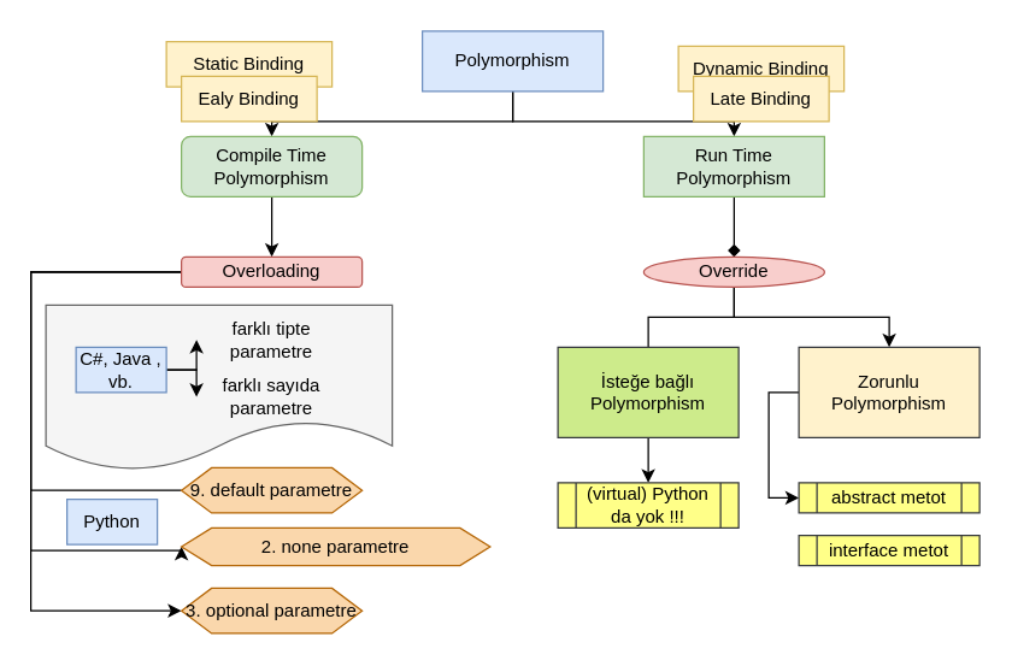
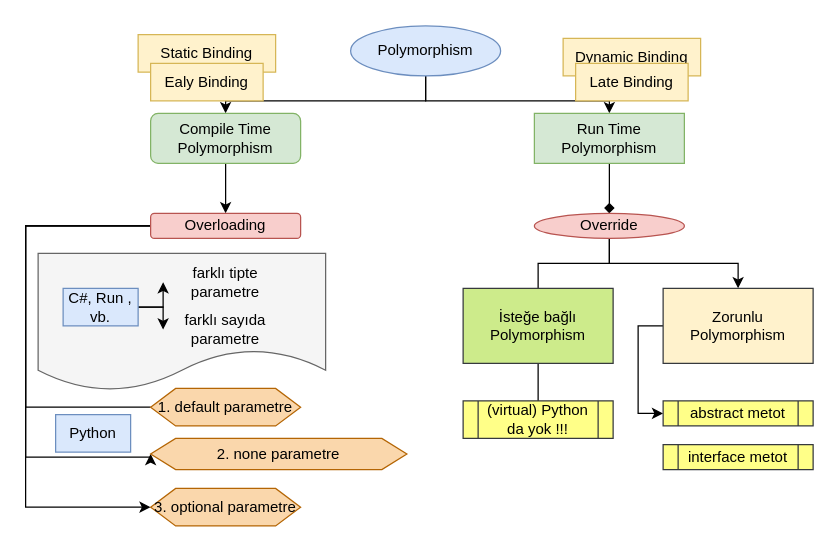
- <mxCell id="5" value="Polymorphism" style="whiteSpace=wrap;html=1;fillColor=#dae8fc;strokeColor=#6c8ebf;rounded=0;" vertex="1" parent="1"><mxGeometry x="280" y="20" width="120" height="40" as="geometry" /></mxCell>
+ <mxCell id="5" value="Polymorphism" style="ellipse;whiteSpace=wrap;html=1;fillColor=#dae8fc;strokeColor=#6c8ebf;" vertex="1" parent="1"><mxGeometry x="280" y="20" width="120" height="40" as="geometry" /></mxCell>
- <mxCell id="26" value="C#, Java , vb." style="text;html=1;align=center;verticalAlign=middle;whiteSpace=wrap;rounded=0;fillColor=#dae8fc;strokeColor=#6c8ebf;" vertex="1" parent="1"><mxGeometry x="50" y="230" width="60" height="30" as="geometry" /></mxCell>
+ <mxCell id="26" value="C#, Run , vb." style="text;html=1;align=center;verticalAlign=middle;whiteSpace=wrap;rounded=0;fillColor=#dae8fc;strokeColor=#6c8ebf;" vertex="1" parent="1"><mxGeometry x="50" y="230" width="60" height="30" as="geometry" /></mxCell>
- <mxCell id="30" style="edgeStyle=orthogonalEdgeStyle;rounded=0;orthogonalLoop=1;jettySize=auto;html=1;entryX=0.5;entryY=0;entryDx=0;entryDy=0;" edge="1" parent="1" source="31" target="34"><mxGeometry relative="1" as="geometry" /></mxCell>
+ <mxCell id="30" style="edgeStyle=orthogonalEdgeStyle;rounded=0;orthogonalLoop=1;jettySize=auto;html=1;entryX=0.5;entryY=0;entryDx=0;entryDy=0;endArrow=none;" edge="1" parent="1" source="31" target="34"><mxGeometry relative="1" as="geometry" /></mxCell>
- <mxCell id="20" value="9. default parametre" style="shape=hexagon;perimeter=hexagonPerimeter2;whiteSpace=wrap;html=1;fixedSize=1;fillColor=#fad7ac;strokeColor=#b46504;" vertex="1" parent="1"><mxGeometry x="120" y="310" width="120" height="30" as="geometry" /></mxCell>
+ <mxCell id="20" value="1. default parametre" style="shape=hexagon;perimeter=hexagonPerimeter2;whiteSpace=wrap;html=1;fixedSize=1;fillColor=#fad7ac;strokeColor=#b46504;" vertex="1" parent="1"><mxGeometry x="120" y="310" width="120" height="30" as="geometry" /></mxCell>
